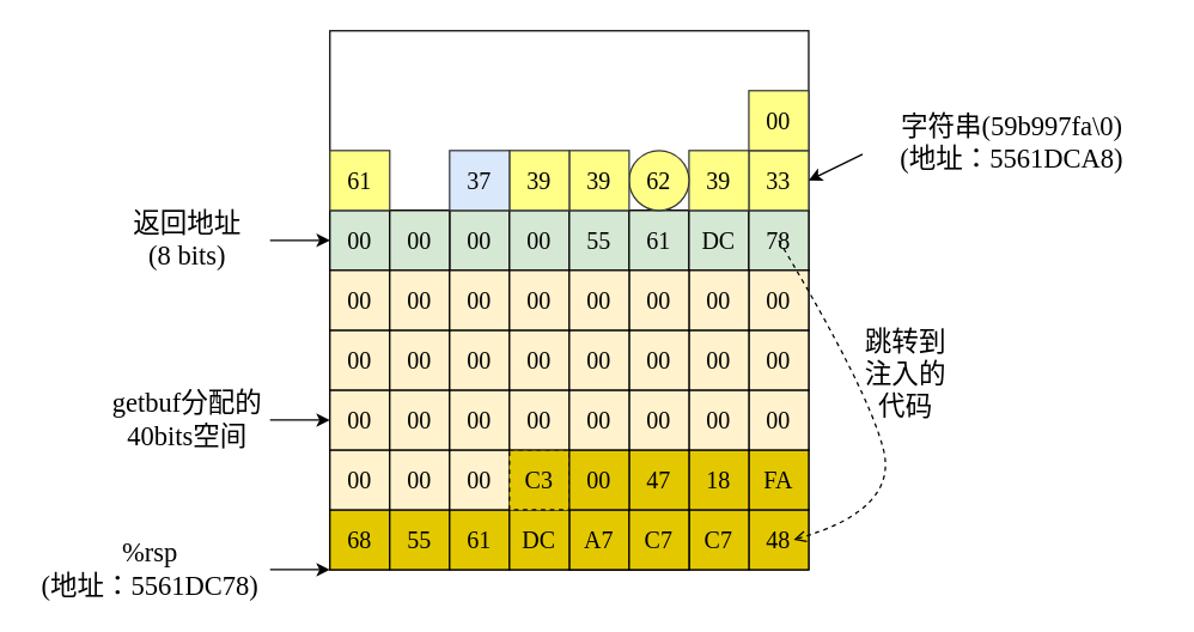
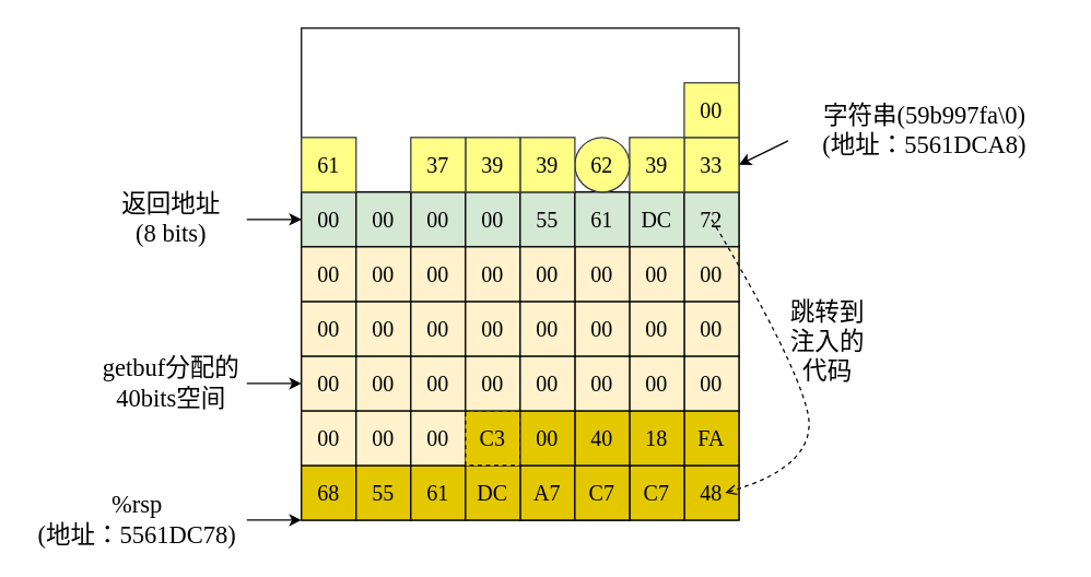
- <mxCell id="70" value="&lt;font&gt;&lt;span style=&quot;font-size: 16px;&quot;&gt;37&lt;/span&gt;&lt;/font&gt;" style="rounded=0;whiteSpace=wrap;html=1;fontSize=18;fillColor=#dae8fc;strokeColor=#36393d;labelBackgroundColor=none;labelBorderColor=none;fontFamily=JetBrains Mono;" parent="1" vertex="1"><mxGeometry x="300" y="100" width="40" height="40" as="geometry" /></mxCell>
+ <mxCell id="70" value="&lt;font&gt;&lt;span style=&quot;font-size: 16px;&quot;&gt;37&lt;/span&gt;&lt;/font&gt;" style="rounded=0;whiteSpace=wrap;html=1;fontSize=18;fillColor=#ffff88;strokeColor=#36393d;labelBackgroundColor=none;labelBorderColor=none;fontFamily=JetBrains Mono;" parent="1" vertex="1"><mxGeometry x="300" y="100" width="40" height="40" as="geometry" /></mxCell>
- <mxCell id="18" value="&lt;span style=&quot;font-size: 16px;&quot;&gt;78&lt;/span&gt;" style="rounded=0;whiteSpace=wrap;html=1;fontSize=18;fillColor=#d5e8d4;strokeColor=#000000;labelBackgroundColor=none;labelBorderColor=none;fontFamily=JetBrains Mono;" parent="1" vertex="1"><mxGeometry x="500" y="140" width="40" height="40" as="geometry" /></mxCell>
+ <mxCell id="18" value="&lt;span style=&quot;font-size: 16px;&quot;&gt;72&lt;/span&gt;" style="rounded=0;whiteSpace=wrap;html=1;fontSize=18;fillColor=#d5e8d4;strokeColor=#000000;labelBackgroundColor=none;labelBorderColor=none;fontFamily=JetBrains Mono;" parent="1" vertex="1"><mxGeometry x="500" y="140" width="40" height="40" as="geometry" /></mxCell>
- <mxCell id="37" value="&lt;span style=&quot;font-size: 16px;&quot;&gt;47&lt;/span&gt;" style="rounded=0;whiteSpace=wrap;html=1;fontSize=18;labelBackgroundColor=none;labelBorderColor=none;fillColor=#e3c800;strokeColor=#000000;fontColor=#000000;fontFamily=JetBrains Mono;" parent="1" vertex="1"><mxGeometry x="420" y="300" width="40" height="40" as="geometry" /></mxCell>
+ <mxCell id="37" value="&lt;span style=&quot;font-size: 16px;&quot;&gt;40&lt;/span&gt;" style="rounded=0;whiteSpace=wrap;html=1;fontSize=18;labelBackgroundColor=none;labelBorderColor=none;fillColor=#e3c800;strokeColor=#000000;fontColor=#000000;fontFamily=JetBrains Mono;" parent="1" vertex="1"><mxGeometry x="420" y="300" width="40" height="40" as="geometry" /></mxCell>
